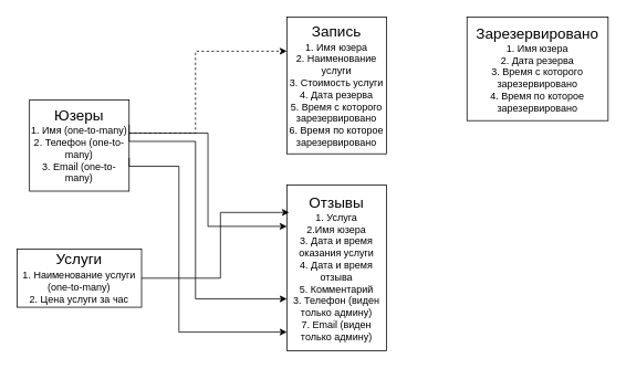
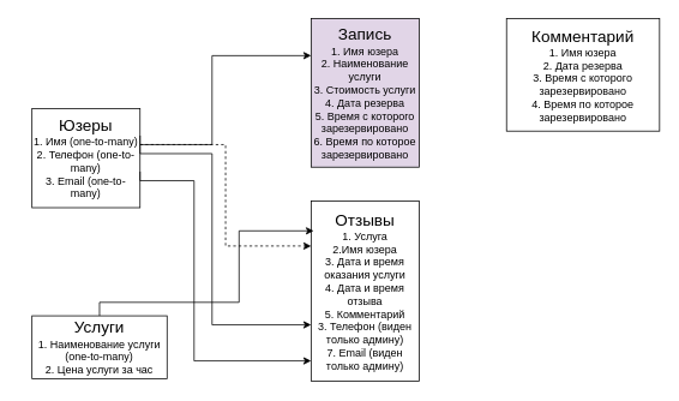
- <mxCell id="3" style="edgeStyle=orthogonalEdgeStyle;rounded=0;orthogonalLoop=1;jettySize=auto;html=1;entryX=0;entryY=0.25;entryDx=0;entryDy=0;dashed=1;" parent="1" source="5" target="7" edge="1"><mxGeometry relative="1" as="geometry"><Array as="points"><mxPoint x="235" y="160" /><mxPoint x="235" y="61" /></Array></mxGeometry></mxCell>
+ <mxCell id="3" style="edgeStyle=orthogonalEdgeStyle;rounded=0;orthogonalLoop=1;jettySize=auto;html=1;entryX=0;entryY=0.25;entryDx=0;entryDy=0;" parent="1" source="5" target="7" edge="1"><mxGeometry relative="1" as="geometry"><Array as="points"><mxPoint x="235" y="160" /><mxPoint x="235" y="61" /></Array></mxGeometry></mxCell>
- <mxCell id="8" value="&lt;font style=&quot;font-size: 18px;&quot;&gt;Зарезервировано&lt;/font&gt;&lt;div&gt;1. Имя юзера&lt;/div&gt;&lt;div&gt;2. Дата резерва&lt;/div&gt;&lt;div&gt;3. Время с которого зарезервировано&lt;/div&gt;&lt;div&gt;4. Время по которое зарезервировано&lt;/div&gt;" style="rounded=0;whiteSpace=wrap;html=1;" parent="1" vertex="1"><mxGeometry x="562" y="20" width="170" height="125" as="geometry" /></mxCell>
+ <mxCell id="8" value="&lt;font style=&quot;font-size: 18px;&quot;&gt;Комментарий&lt;/font&gt;&lt;div&gt;1. Имя юзера&lt;/div&gt;&lt;div&gt;2. Дата резерва&lt;/div&gt;&lt;div&gt;3. Время с которого зарезервировано&lt;/div&gt;&lt;div&gt;4. Время по которое зарезервировано&lt;/div&gt;" style="rounded=0;whiteSpace=wrap;html=1;" parent="1" vertex="1"><mxGeometry x="562" y="20" width="170" height="125" as="geometry" /></mxCell>
- <mxCell id="7" value="&lt;font style=&quot;font-size: 18px;&quot;&gt;Запись&lt;/font&gt;&lt;div&gt;1. Имя юзера&lt;/div&gt;&lt;div&gt;2. Наименование услуги&lt;/div&gt;&lt;div&gt;3. Стоимость услуги&lt;/div&gt;&lt;div&gt;4. Дата резерва&lt;/div&gt;&lt;div&gt;5. Время с которого зарезервировано&lt;/div&gt;&lt;div&gt;6. Время по которое зарезервировано&lt;/div&gt;" style="rounded=0;whiteSpace=wrap;html=1;" parent="1" vertex="1"><mxGeometry x="345" y="20" width="120" height="165" as="geometry" /></mxCell>
+ <mxCell id="7" value="&lt;font style=&quot;font-size: 18px;&quot;&gt;Запись&lt;/font&gt;&lt;div&gt;1. Имя юзера&lt;/div&gt;&lt;div&gt;2. Наименование услуги&lt;/div&gt;&lt;div&gt;3. Стоимость услуги&lt;/div&gt;&lt;div&gt;4. Дата резерва&lt;/div&gt;&lt;div&gt;5. Время с которого зарезервировано&lt;/div&gt;&lt;div&gt;6. Время по которое зарезервировано&lt;/div&gt;" style="rounded=0;whiteSpace=wrap;html=1;fillColor=#e1d5e7;" parent="1" vertex="1"><mxGeometry x="345" y="20" width="120" height="165" as="geometry" /></mxCell>
- <mxCell id="4" style="edgeStyle=orthogonalEdgeStyle;rounded=0;orthogonalLoop=1;jettySize=auto;html=1;entryX=0;entryY=0.25;entryDx=0;entryDy=0;" parent="1" source="5" target="6" edge="1"><mxGeometry relative="1" as="geometry"><Array as="points"><mxPoint x="250" y="160" /><mxPoint x="250" y="273" /></Array></mxGeometry></mxCell>
+ <mxCell id="4" style="edgeStyle=orthogonalEdgeStyle;rounded=0;orthogonalLoop=1;jettySize=auto;html=1;entryX=0;entryY=0.25;entryDx=0;entryDy=0;dashed=1;" parent="1" source="5" target="6" edge="1"><mxGeometry relative="1" as="geometry"><Array as="points"><mxPoint x="250" y="160" /><mxPoint x="250" y="273" /></Array></mxGeometry></mxCell>
- <mxCell id="2" value="&lt;font style=&quot;font-size: 18px;&quot;&gt;Услуги&lt;/font&gt;&lt;div&gt;1. Наименование услуги (one-to-many)&lt;/div&gt;&lt;div&gt;2. Цена услуги за час&lt;/div&gt;" style="rounded=0;whiteSpace=wrap;html=1;" parent="1" vertex="1"><mxGeometry x="20" y="300" width="150" height="70" as="geometry" /></mxCell>
+ <mxCell id="2" value="&lt;font style=&quot;font-size: 18px;&quot;&gt;Услуги&lt;/font&gt;&lt;div&gt;1. Наименование услуги (one-to-many)&lt;/div&gt;&lt;div&gt;2. Цена услуги за час&lt;/div&gt;" style="rounded=0;whiteSpace=wrap;html=1;" parent="1" vertex="1"><mxGeometry x="35" y="350" width="150" height="70" as="geometry" /></mxCell>
